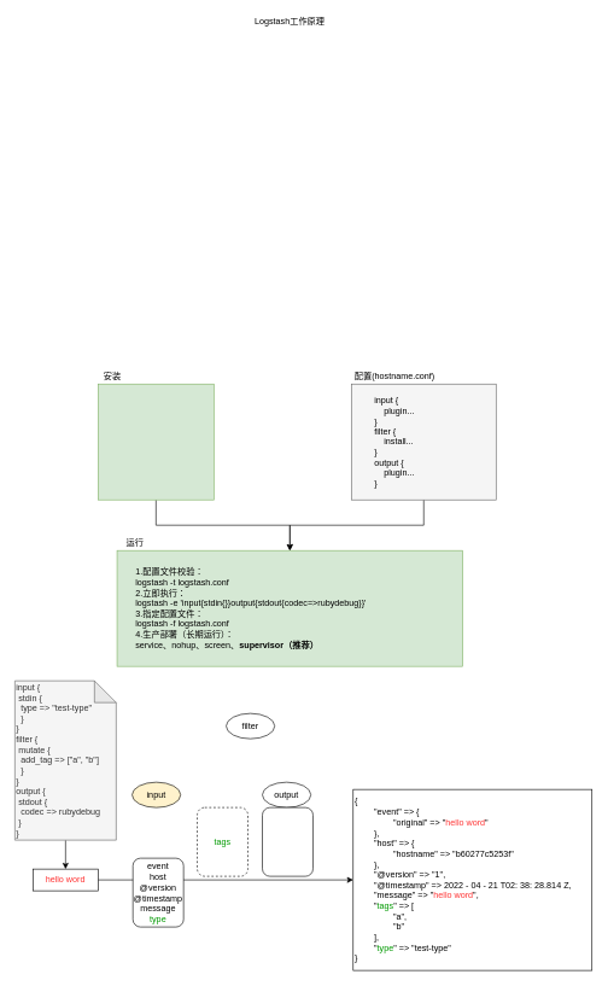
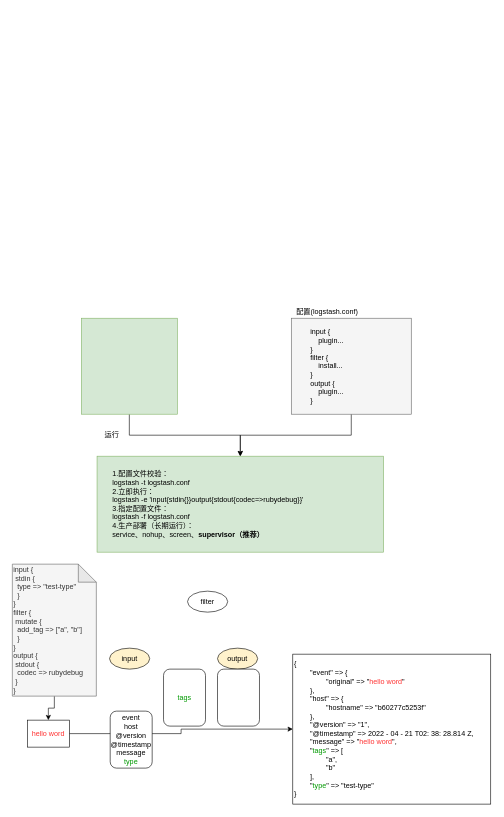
- <mxCell id="6" value="Logstash工作原理" style="text;html=1;strokeColor=none;fillColor=none;align=center;verticalAlign=middle;whiteSpace=wrap;rounded=0;" vertex="1" parent="1"><mxGeometry x="315" y="20" width="170" height="20" as="geometry" /></mxCell>
- <mxCell id="9" value="安装" style="text;html=1;strokeColor=none;fillColor=none;align=center;verticalAlign=middle;whiteSpace=wrap;rounded=0;" vertex="1" parent="1"><mxGeometry x="135" y="510" width="40" height="20" as="geometry" /></mxCell>
- <mxCell id="10" value="配置(hostname.conf)" style="text;html=1;strokeColor=none;fillColor=none;align=center;verticalAlign=middle;whiteSpace=wrap;rounded=0;" vertex="1" parent="1"><mxGeometry x="485" y="510" width="120" height="20" as="geometry" /></mxCell>
+ <mxCell id="10" value="配置(logstash.conf)" style="text;html=1;strokeColor=none;fillColor=none;align=center;verticalAlign=middle;whiteSpace=wrap;rounded=0;" vertex="1" parent="1"><mxGeometry x="485" y="510" width="120" height="20" as="geometry" /></mxCell>
- <mxCell id="13" value="运行" style="text;html=1;strokeColor=none;fillColor=none;align=center;verticalAlign=middle;whiteSpace=wrap;rounded=0;" vertex="1" parent="1"><mxGeometry x="161.19" y="740" width="50" height="20" as="geometry" /></mxCell>
+ <mxCell id="13" value="运行" style="text;html=1;strokeColor=none;fillColor=none;align=center;verticalAlign=middle;whiteSpace=wrap;rounded=0;" vertex="1" parent="1"><mxGeometry x="161.19" y="715" width="50" height="20" as="geometry" /></mxCell>
- <mxCell id="19" value="output" style="ellipse;whiteSpace=wrap;html=1;" vertex="1" parent="1"><mxGeometry x="362" y="1080" width="67" height="35" as="geometry" /></mxCell>
+ <mxCell id="19" value="output" style="ellipse;whiteSpace=wrap;html=1;fillColor=#fff2cc;" vertex="1" parent="1"><mxGeometry x="362" y="1080" width="67" height="35" as="geometry" /></mxCell>
- <mxCell id="21" value="&lt;span style=&quot;text-align: left&quot;&gt;&lt;font color=&quot;#009900&quot;&gt;tags&lt;/font&gt;&lt;br&gt;&lt;/span&gt;" style="rounded=1;whiteSpace=wrap;html=1;dashed=1;" vertex="1" parent="1"><mxGeometry x="272" y="1115" width="70" height="95" as="geometry" /></mxCell>
+ <mxCell id="21" value="&lt;span style=&quot;text-align: left&quot;&gt;&lt;font color=&quot;#009900&quot;&gt;tags&lt;/font&gt;&lt;br&gt;&lt;/span&gt;" style="rounded=1;whiteSpace=wrap;html=1;" vertex="1" parent="1"><mxGeometry x="272" y="1115" width="70" height="95" as="geometry" /></mxCell>
- <mxCell id="15" value="&lt;font color=&quot;#ff3333&quot;&gt;hello word&lt;/font&gt;" style="rounded=0;whiteSpace=wrap;html=1;" vertex="1" parent="1"><mxGeometry x="45" y="1200" width="90" height="30" as="geometry" /></mxCell>
+ <mxCell id="15" value="&lt;font color=&quot;#ff3333&quot;&gt;hello word&lt;/font&gt;" style="rounded=0;whiteSpace=wrap;html=1;" vertex="1" parent="1"><mxGeometry x="45" y="1200" width="70" height="45" as="geometry" /></mxCell>
